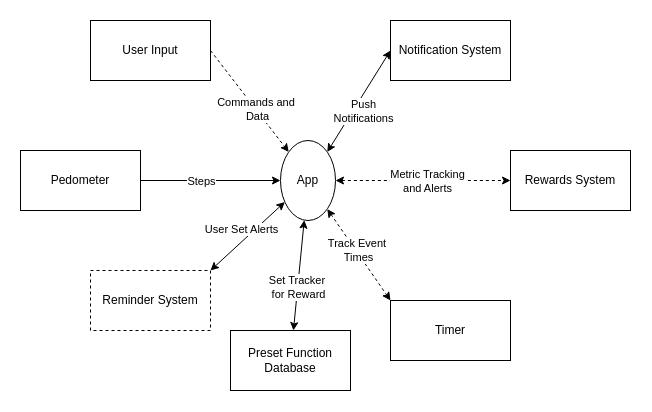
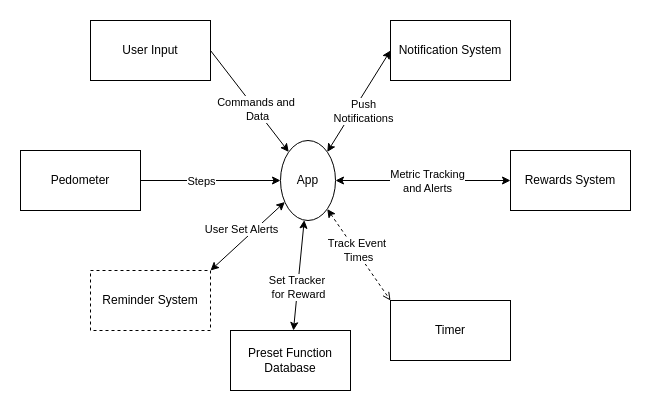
- <mxCell id="7" style="rounded=0;orthogonalLoop=1;jettySize=auto;html=1;exitX=1;exitY=0.5;exitDx=0;exitDy=0;entryX=0;entryY=0;entryDx=0;entryDy=0;dashed=1;" parent="1" source="9" target="6" edge="1"><mxGeometry relative="1" as="geometry" /></mxCell>
+ <mxCell id="7" style="rounded=0;orthogonalLoop=1;jettySize=auto;html=1;exitX=1;exitY=0.5;exitDx=0;exitDy=0;entryX=0;entryY=0;entryDx=0;entryDy=0;" parent="1" source="9" target="6" edge="1"><mxGeometry relative="1" as="geometry" /></mxCell>
- <mxCell id="2" style="edgeStyle=none;rounded=0;orthogonalLoop=1;jettySize=auto;html=1;exitX=1;exitY=0.5;exitDx=0;exitDy=0;entryX=0;entryY=0.5;entryDx=0;entryDy=0;startArrow=classic;startFill=1;dashed=1;" parent="1" source="6" target="13" edge="1"><mxGeometry relative="1" as="geometry" /></mxCell>
+ <mxCell id="2" style="edgeStyle=none;rounded=0;orthogonalLoop=1;jettySize=auto;html=1;exitX=1;exitY=0.5;exitDx=0;exitDy=0;entryX=0;entryY=0.5;entryDx=0;entryDy=0;startArrow=classic;startFill=1;" parent="1" source="6" target="13" edge="1"><mxGeometry relative="1" as="geometry" /></mxCell>
- <mxCell id="4" style="edgeStyle=none;rounded=0;orthogonalLoop=1;jettySize=auto;html=1;exitX=1;exitY=1;exitDx=0;exitDy=0;entryX=0;entryY=0;entryDx=0;entryDy=0;startArrow=classic;startFill=1;dashed=1;" parent="1" source="6" target="17" edge="1"><mxGeometry relative="1" as="geometry" /></mxCell>
+ <mxCell id="4" style="edgeStyle=none;rounded=0;orthogonalLoop=1;jettySize=auto;html=1;exitX=1;exitY=1;exitDx=0;exitDy=0;entryX=0;entryY=0;entryDx=0;entryDy=0;startArrow=classic;startFill=1;dashed=1;endArrow=open;" parent="1" source="6" target="17" edge="1"><mxGeometry relative="1" as="geometry" /></mxCell>
